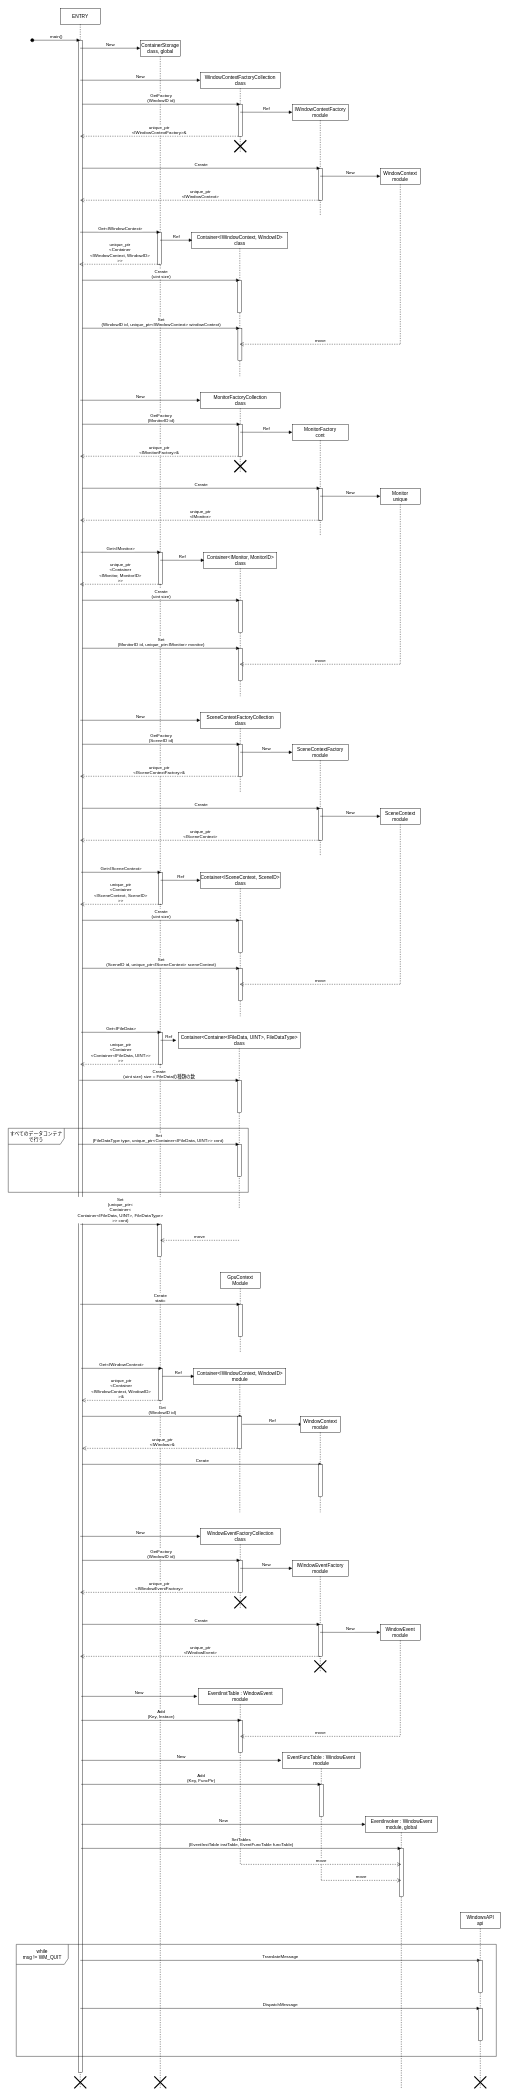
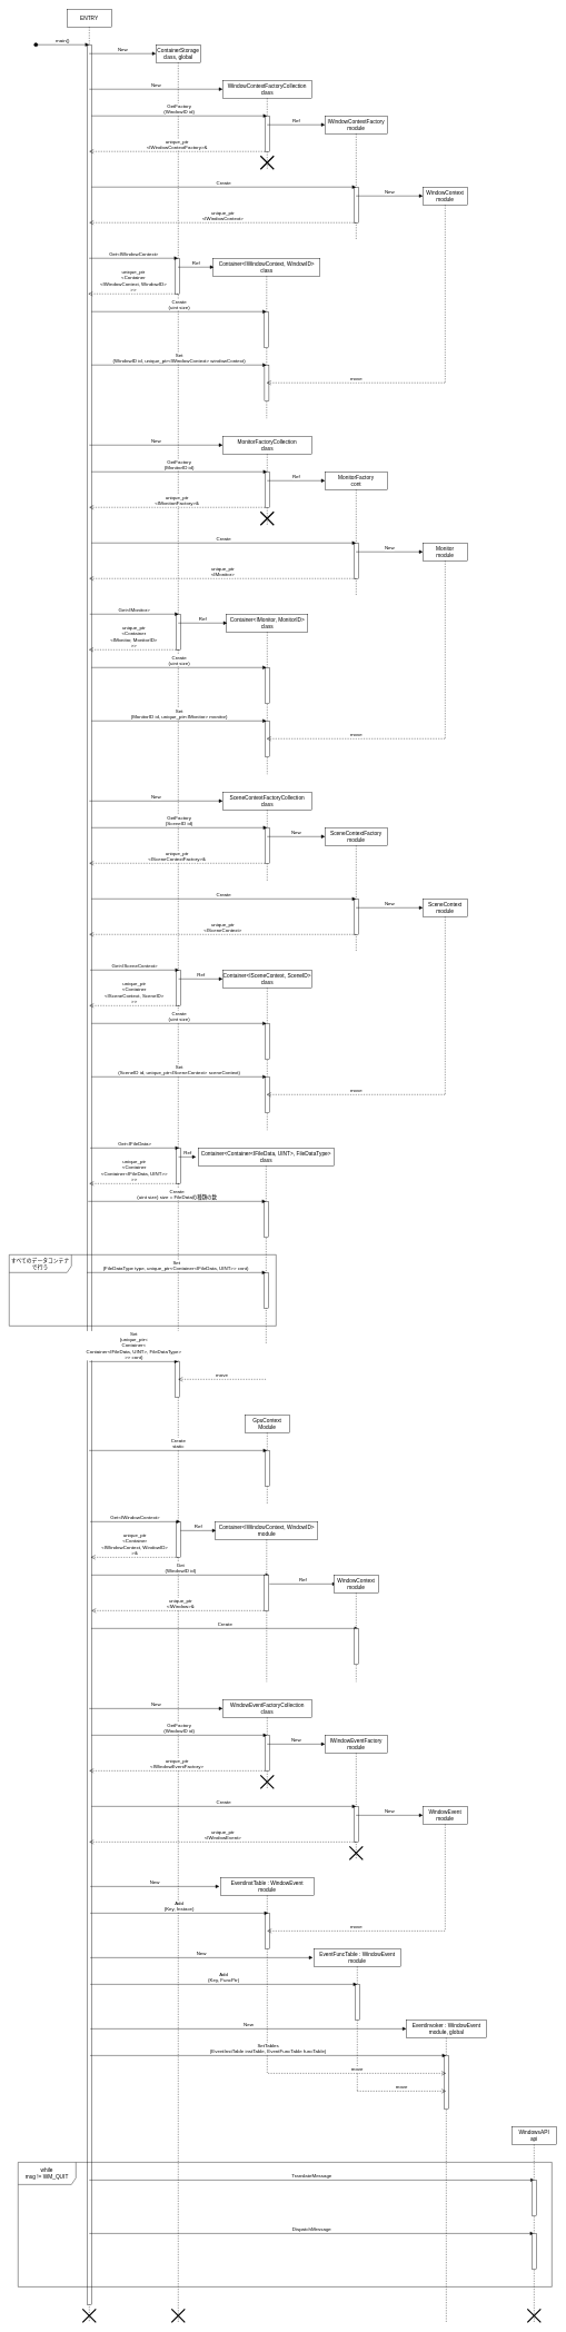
- <mxCell id="89" value="Monitor&lt;div&gt;unique&lt;/div&gt;" style="shape=umlLifeline;perimeter=lifelinePerimeter;whiteSpace=wrap;html=1;container=1;dropTarget=0;collapsible=0;recursiveResize=0;outlineConnect=0;portConstraint=eastwest;newEdgeStyle={&quot;curved&quot;:0,&quot;rounded&quot;:0};" parent="1" vertex="1"><mxGeometry x="950" y="1220" width="100" height="440" as="geometry" /></mxCell>
+ <mxCell id="89" value="Monitor&lt;div&gt;module&lt;/div&gt;" style="shape=umlLifeline;perimeter=lifelinePerimeter;whiteSpace=wrap;html=1;container=1;dropTarget=0;collapsible=0;recursiveResize=0;outlineConnect=0;portConstraint=eastwest;newEdgeStyle={&quot;curved&quot;:0,&quot;rounded&quot;:0};" parent="1" vertex="1"><mxGeometry x="950" y="1220" width="100" height="440" as="geometry" /></mxCell>
